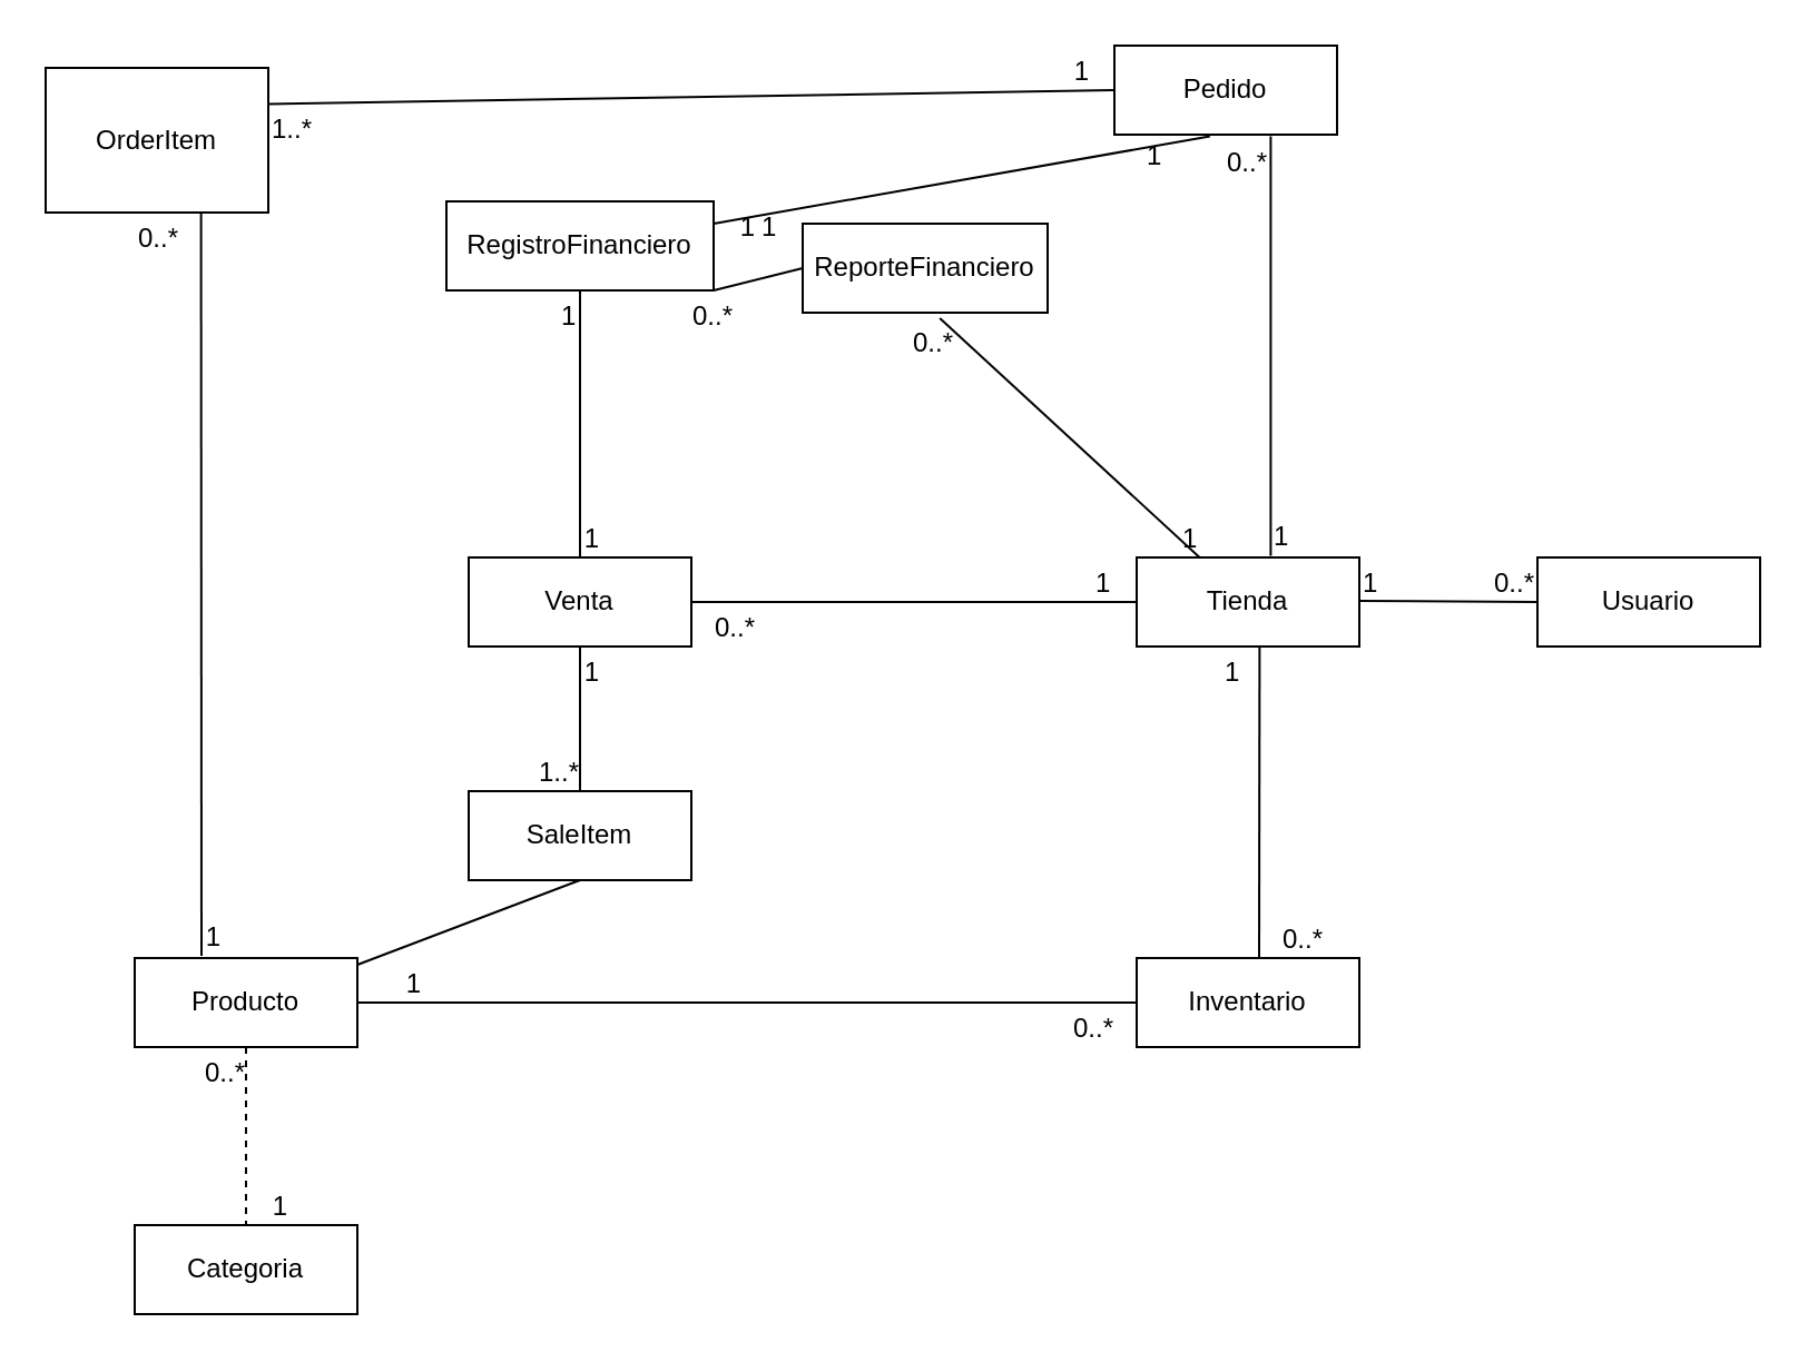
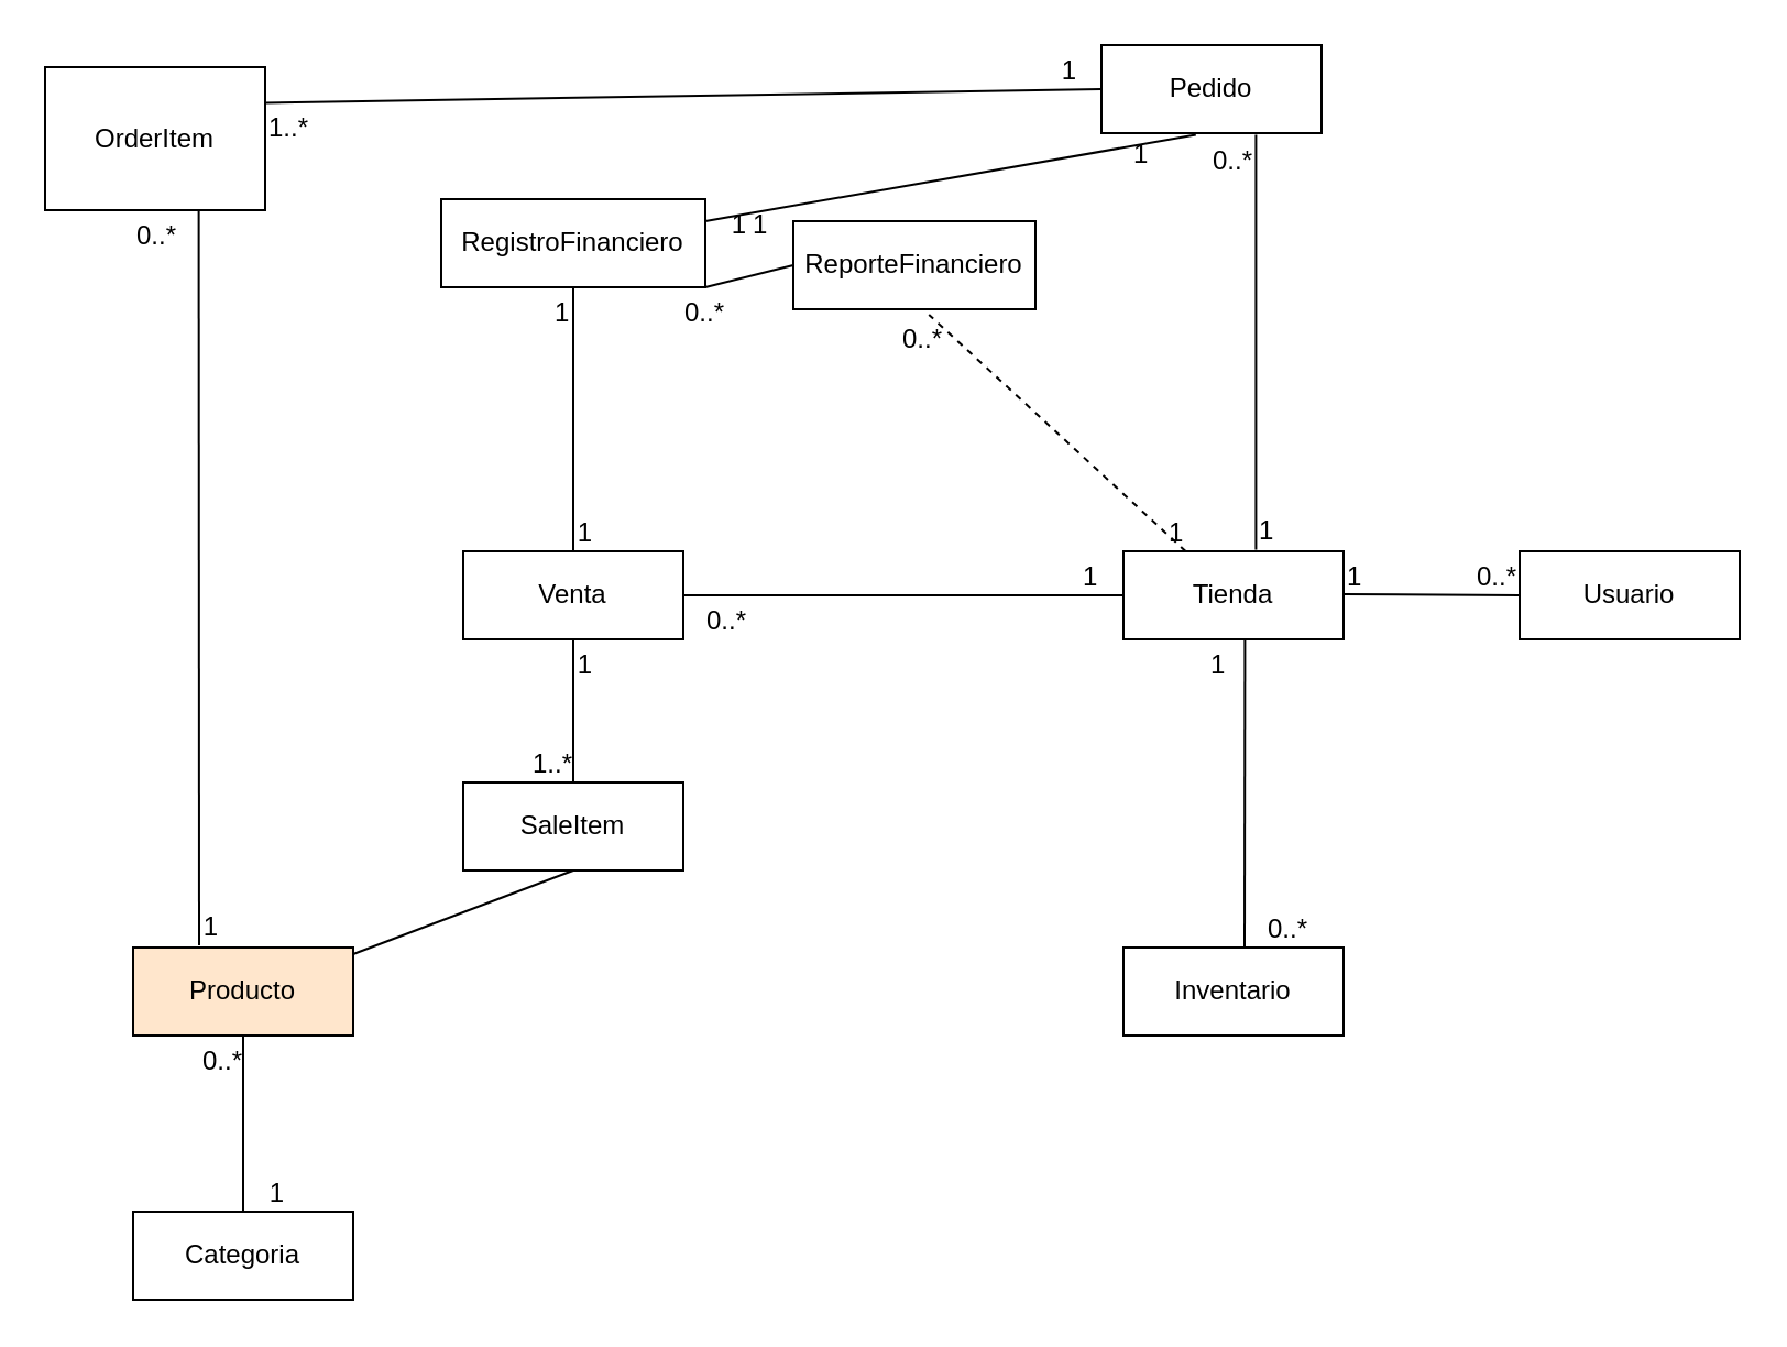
- <mxCell id="36" value="" style="endArrow=none;html=1;rounded=0;entryX=0.56;entryY=1.062;entryDx=0;entryDy=0;entryPerimeter=0;" edge="1" parent="1" source="6" target="10"><mxGeometry relative="1" as="geometry"><mxPoint x="540" y="300" as="sourcePoint" /><mxPoint x="340" y="300" as="targetPoint" /></mxGeometry></mxCell>
+ <mxCell id="36" value="" style="endArrow=none;html=1;rounded=0;entryX=0.56;entryY=1.062;entryDx=0;entryDy=0;entryPerimeter=0;dashed=1;" edge="1" parent="1" source="6" target="10"><mxGeometry relative="1" as="geometry"><mxPoint x="540" y="300" as="sourcePoint" /><mxPoint x="340" y="300" as="targetPoint" /></mxGeometry></mxCell>
- <mxCell id="3" value="Producto" style="whiteSpace=wrap;html=1;align=center;" parent="1" vertex="1"><mxGeometry x="60" y="430" width="100" height="40" as="geometry" /></mxCell>
+ <mxCell id="3" value="Producto" style="whiteSpace=wrap;html=1;align=center;fillColor=#ffe6cc;" parent="1" vertex="1"><mxGeometry x="60" y="430" width="100" height="40" as="geometry" /></mxCell>
- <mxCell id="42" value="" style="endArrow=none;html=1;rounded=0;exitX=0;exitY=0.5;exitDx=0;exitDy=0;entryX=1;entryY=0.5;entryDx=0;entryDy=0;" edge="1" parent="1" source="8" target="3"><mxGeometry relative="1" as="geometry"><mxPoint x="400.2" y="280" as="sourcePoint" /><mxPoint x="390" y="390" as="targetPoint" /></mxGeometry></mxCell>
- <mxCell id="43" value="0..*" style="resizable=0;html=1;whiteSpace=wrap;align=left;verticalAlign=bottom;" connectable="0" vertex="1" parent="42"><mxGeometry x="-1" relative="1" as="geometry"><mxPoint x="-30" y="20" as="offset" /></mxGeometry></mxCell>
- <mxCell id="44" value="1" style="resizable=0;html=1;whiteSpace=wrap;align=right;verticalAlign=bottom;" connectable="0" vertex="1" parent="42"><mxGeometry x="1" relative="1" as="geometry"><mxPoint x="30" as="offset" /></mxGeometry></mxCell>
- <mxCell id="45" value="" style="endArrow=none;html=1;rounded=0;entryX=0.5;entryY=0;entryDx=0;entryDy=0;exitX=0.5;exitY=1;exitDx=0;exitDy=0;dashed=1;" edge="1" parent="1" source="3" target="5"><mxGeometry relative="1" as="geometry"><mxPoint x="259.86" y="490" as="sourcePoint" /><mxPoint x="259.66" y="629.68" as="targetPoint" /></mxGeometry></mxCell>
+ <mxCell id="45" value="" style="endArrow=none;html=1;rounded=0;entryX=0.5;entryY=0;entryDx=0;entryDy=0;exitX=0.5;exitY=1;exitDx=0;exitDy=0;" edge="1" parent="1" source="3" target="5"><mxGeometry relative="1" as="geometry"><mxPoint x="259.86" y="490" as="sourcePoint" /><mxPoint x="259.66" y="629.68" as="targetPoint" /></mxGeometry></mxCell>
